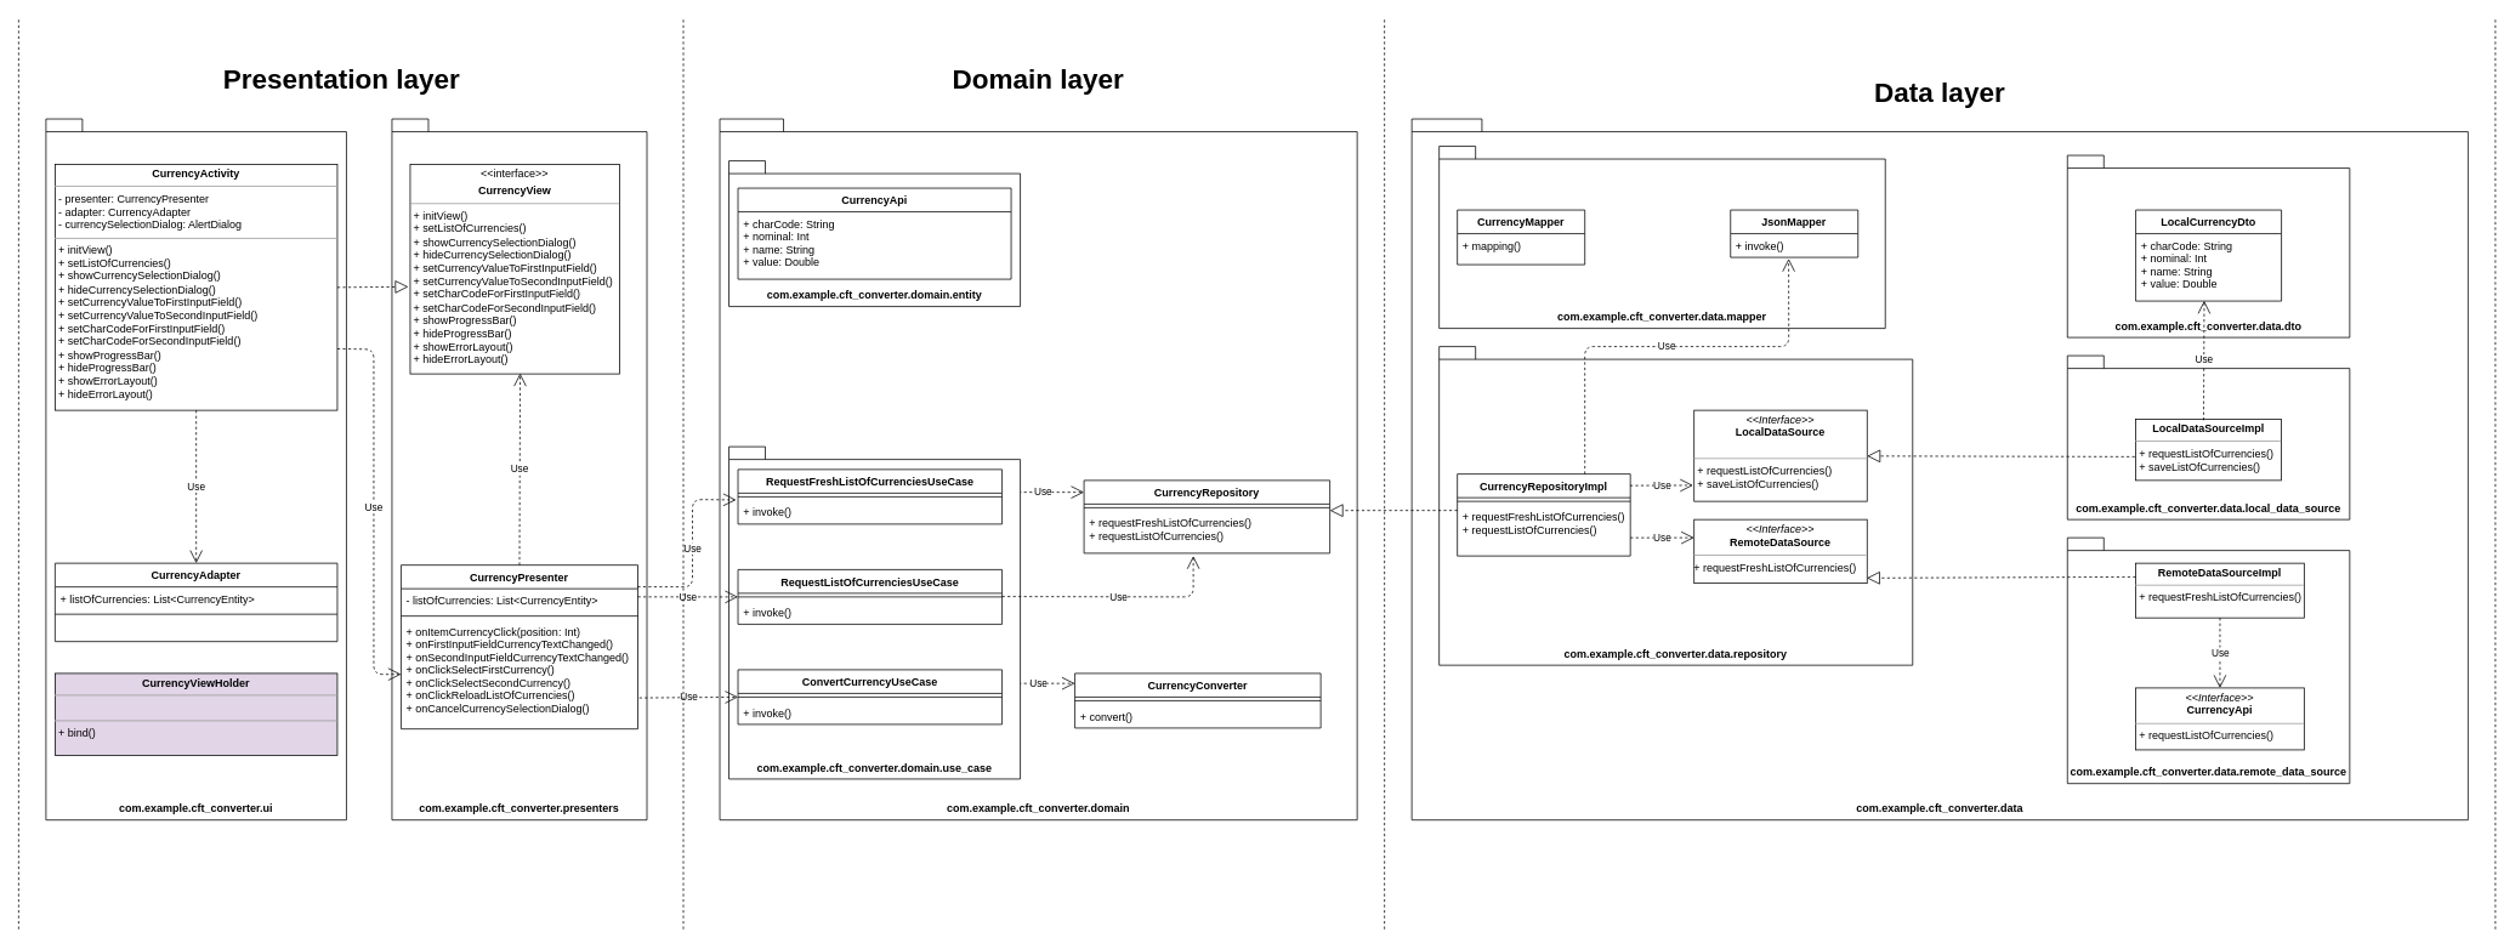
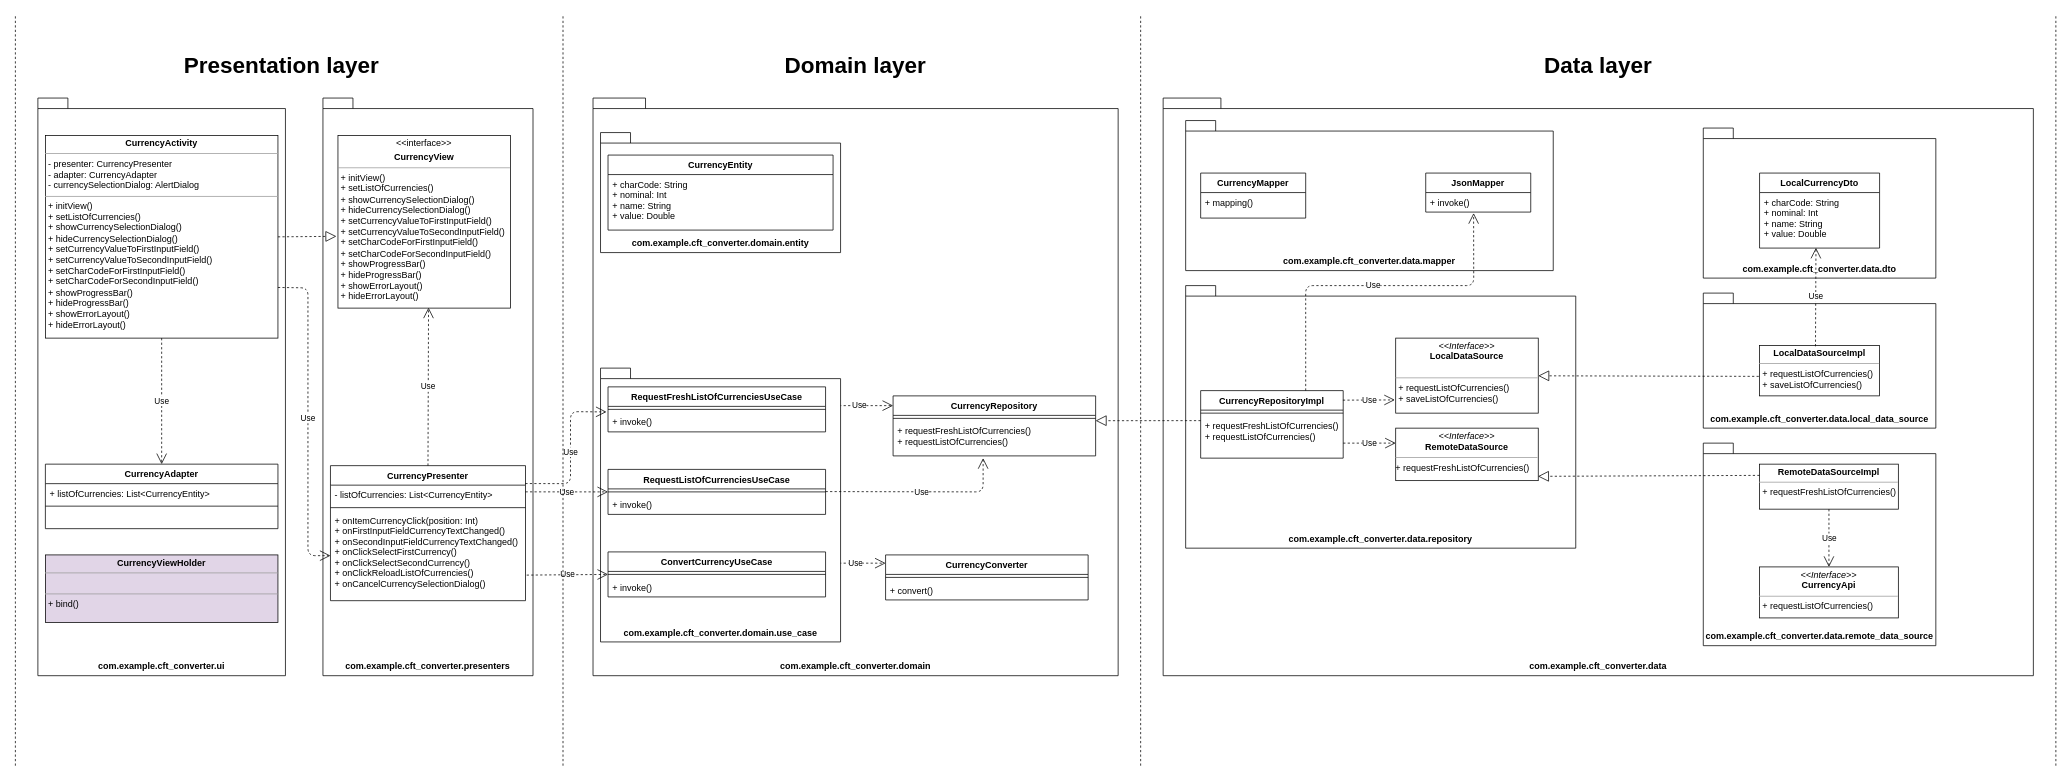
- <mxCell id="73" value="Data layer" style="text;align=center;fontStyle=1;verticalAlign=middle;spacingLeft=3;spacingRight=3;strokeColor=none;rotatable=0;points=[[0,0.5],[1,0.5]];portConstraint=eastwest;fontSize=30;" parent="1" vertex="1"><mxGeometry x="1560" y="85" width="1140" height="26" as="geometry" /></mxCell>
+ <mxCell id="73" value="Data layer" style="text;align=center;fontStyle=1;verticalAlign=middle;spacingLeft=3;spacingRight=3;strokeColor=none;rotatable=0;points=[[0,0.5],[1,0.5]];portConstraint=eastwest;fontSize=30;" parent="1" vertex="1"><mxGeometry x="1560" y="70" width="1140" height="26" as="geometry" /></mxCell>
- <mxCell id="66" value="CurrencyApi" style="swimlane;fontStyle=1;childLayout=stackLayout;horizontal=1;startSize=26;fillColor=none;horizontalStack=0;resizeParent=1;resizeParentMax=0;resizeLast=0;collapsible=1;marginBottom=0;" parent="1" vertex="1"><mxGeometry x="810" y="206" width="300" height="100" as="geometry" /></mxCell>
+ <mxCell id="66" value="CurrencyEntity" style="swimlane;fontStyle=1;childLayout=stackLayout;horizontal=1;startSize=26;fillColor=none;horizontalStack=0;resizeParent=1;resizeParentMax=0;resizeLast=0;collapsible=1;marginBottom=0;" parent="1" vertex="1"><mxGeometry x="810" y="206" width="300" height="100" as="geometry" /></mxCell>
